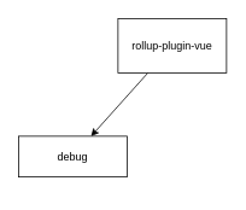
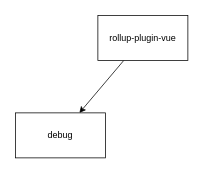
- <mxCell id="4" value="debug" style="rounded=0;whiteSpace=wrap;html=1;" vertex="1" parent="1"><mxGeometry x="20" y="150" width="120" height="45" as="geometry" /></mxCell>
+ <mxCell id="4" value="debug" style="rounded=0;whiteSpace=wrap;html=1;" vertex="1" parent="1"><mxGeometry x="20" y="150" width="120" height="60" as="geometry" /></mxCell>
